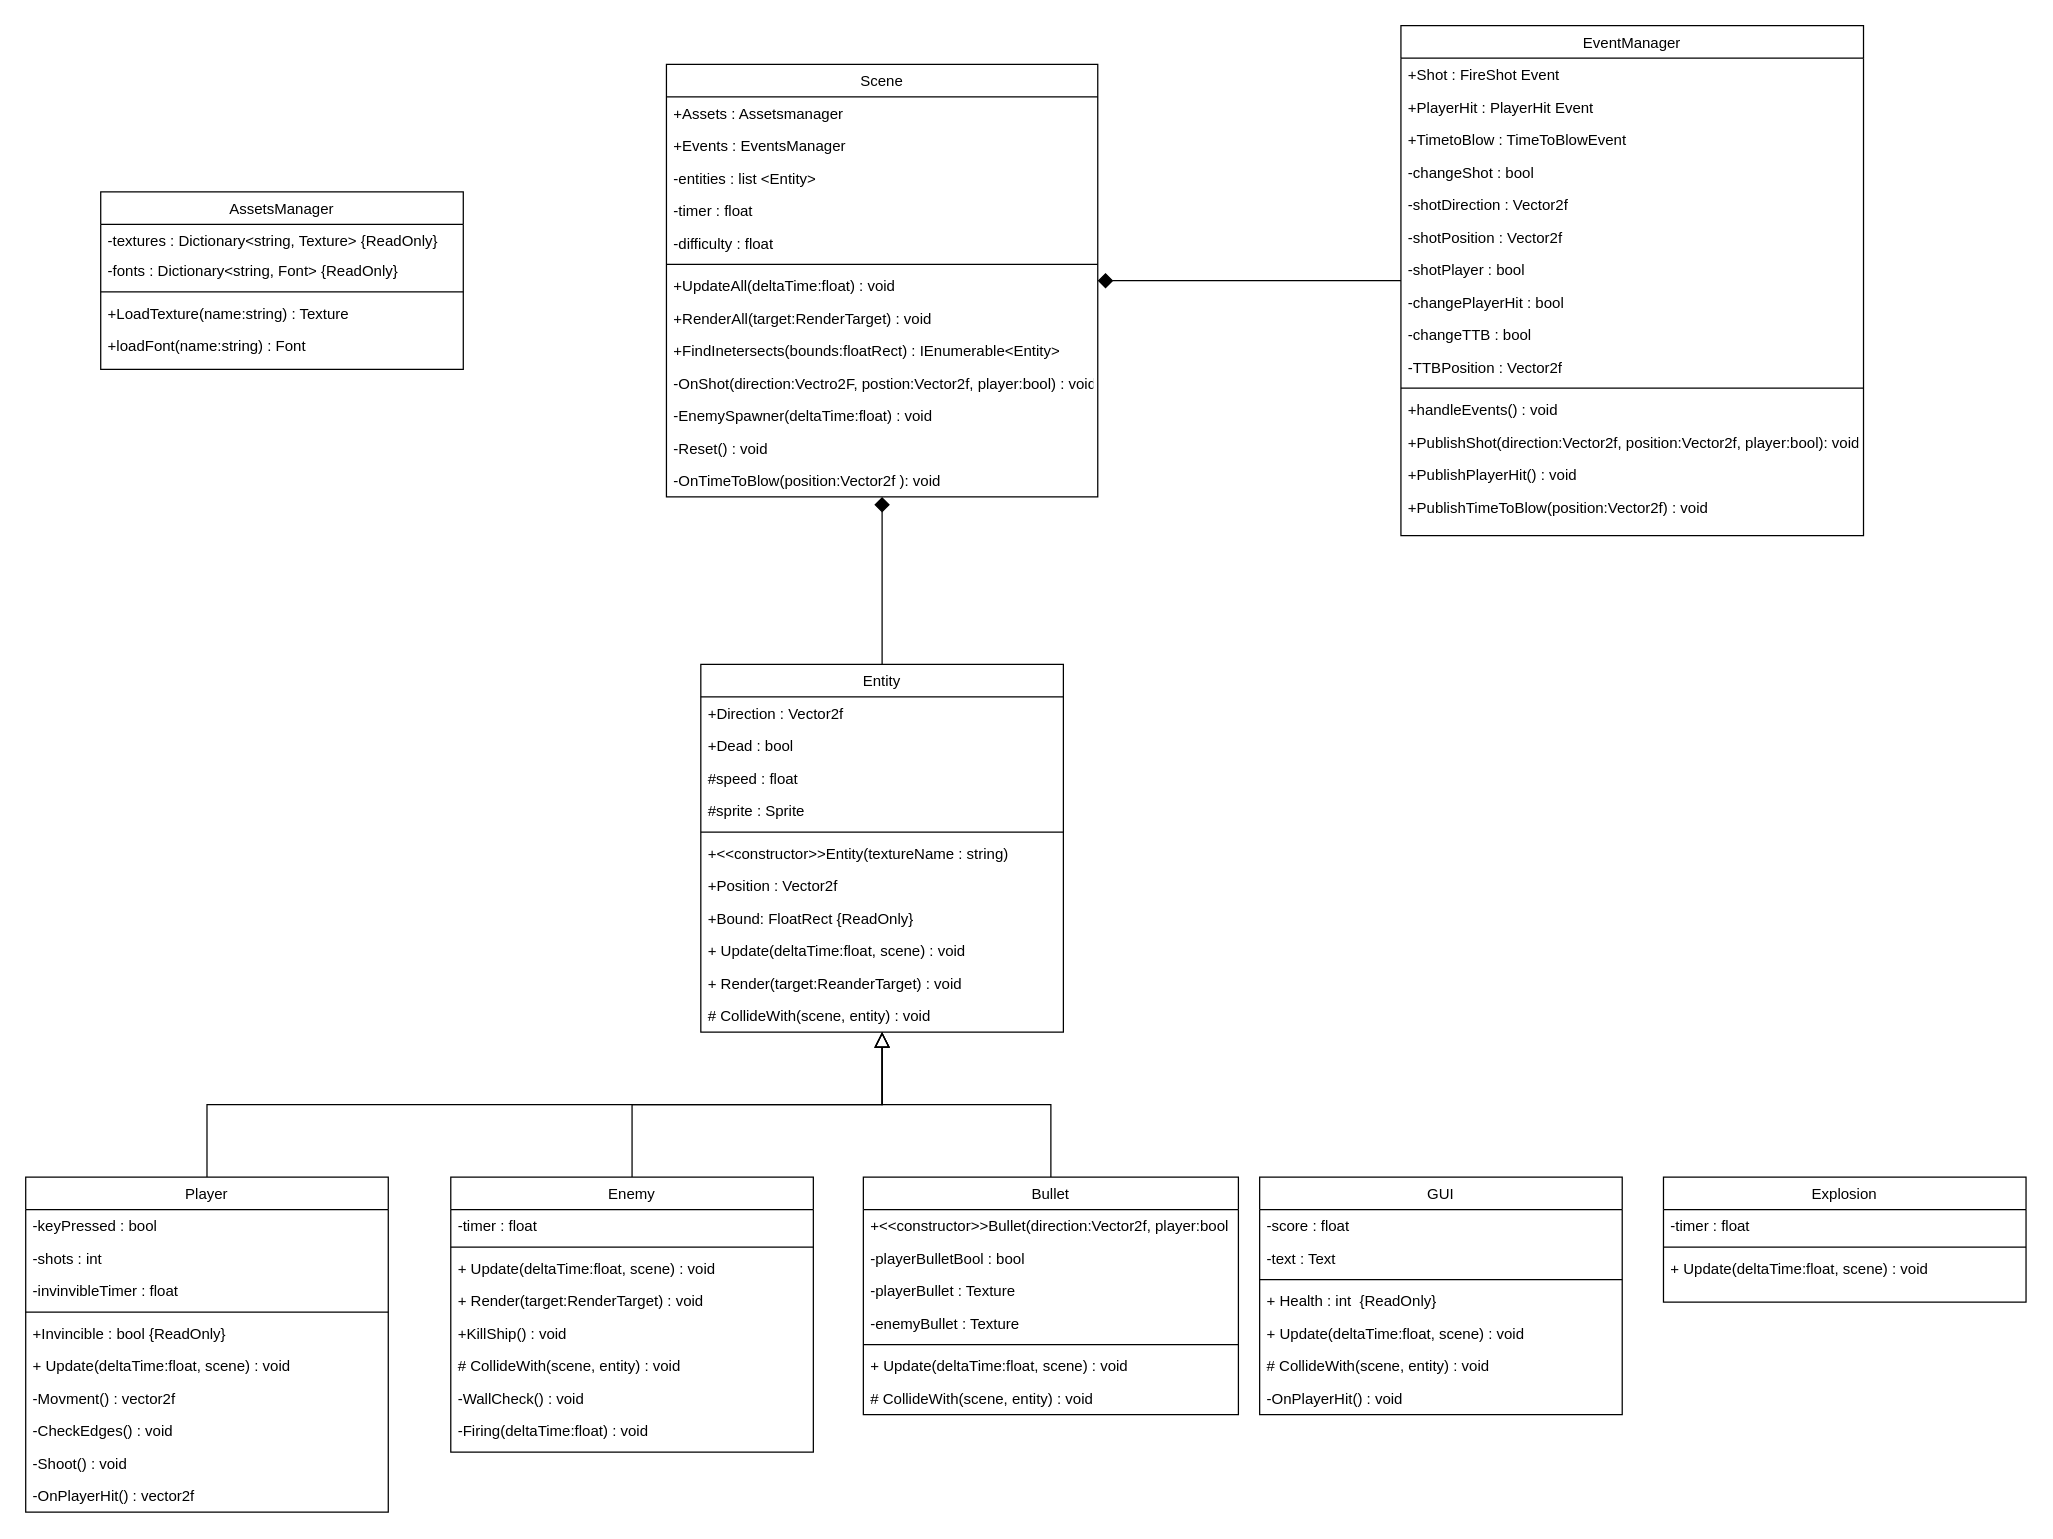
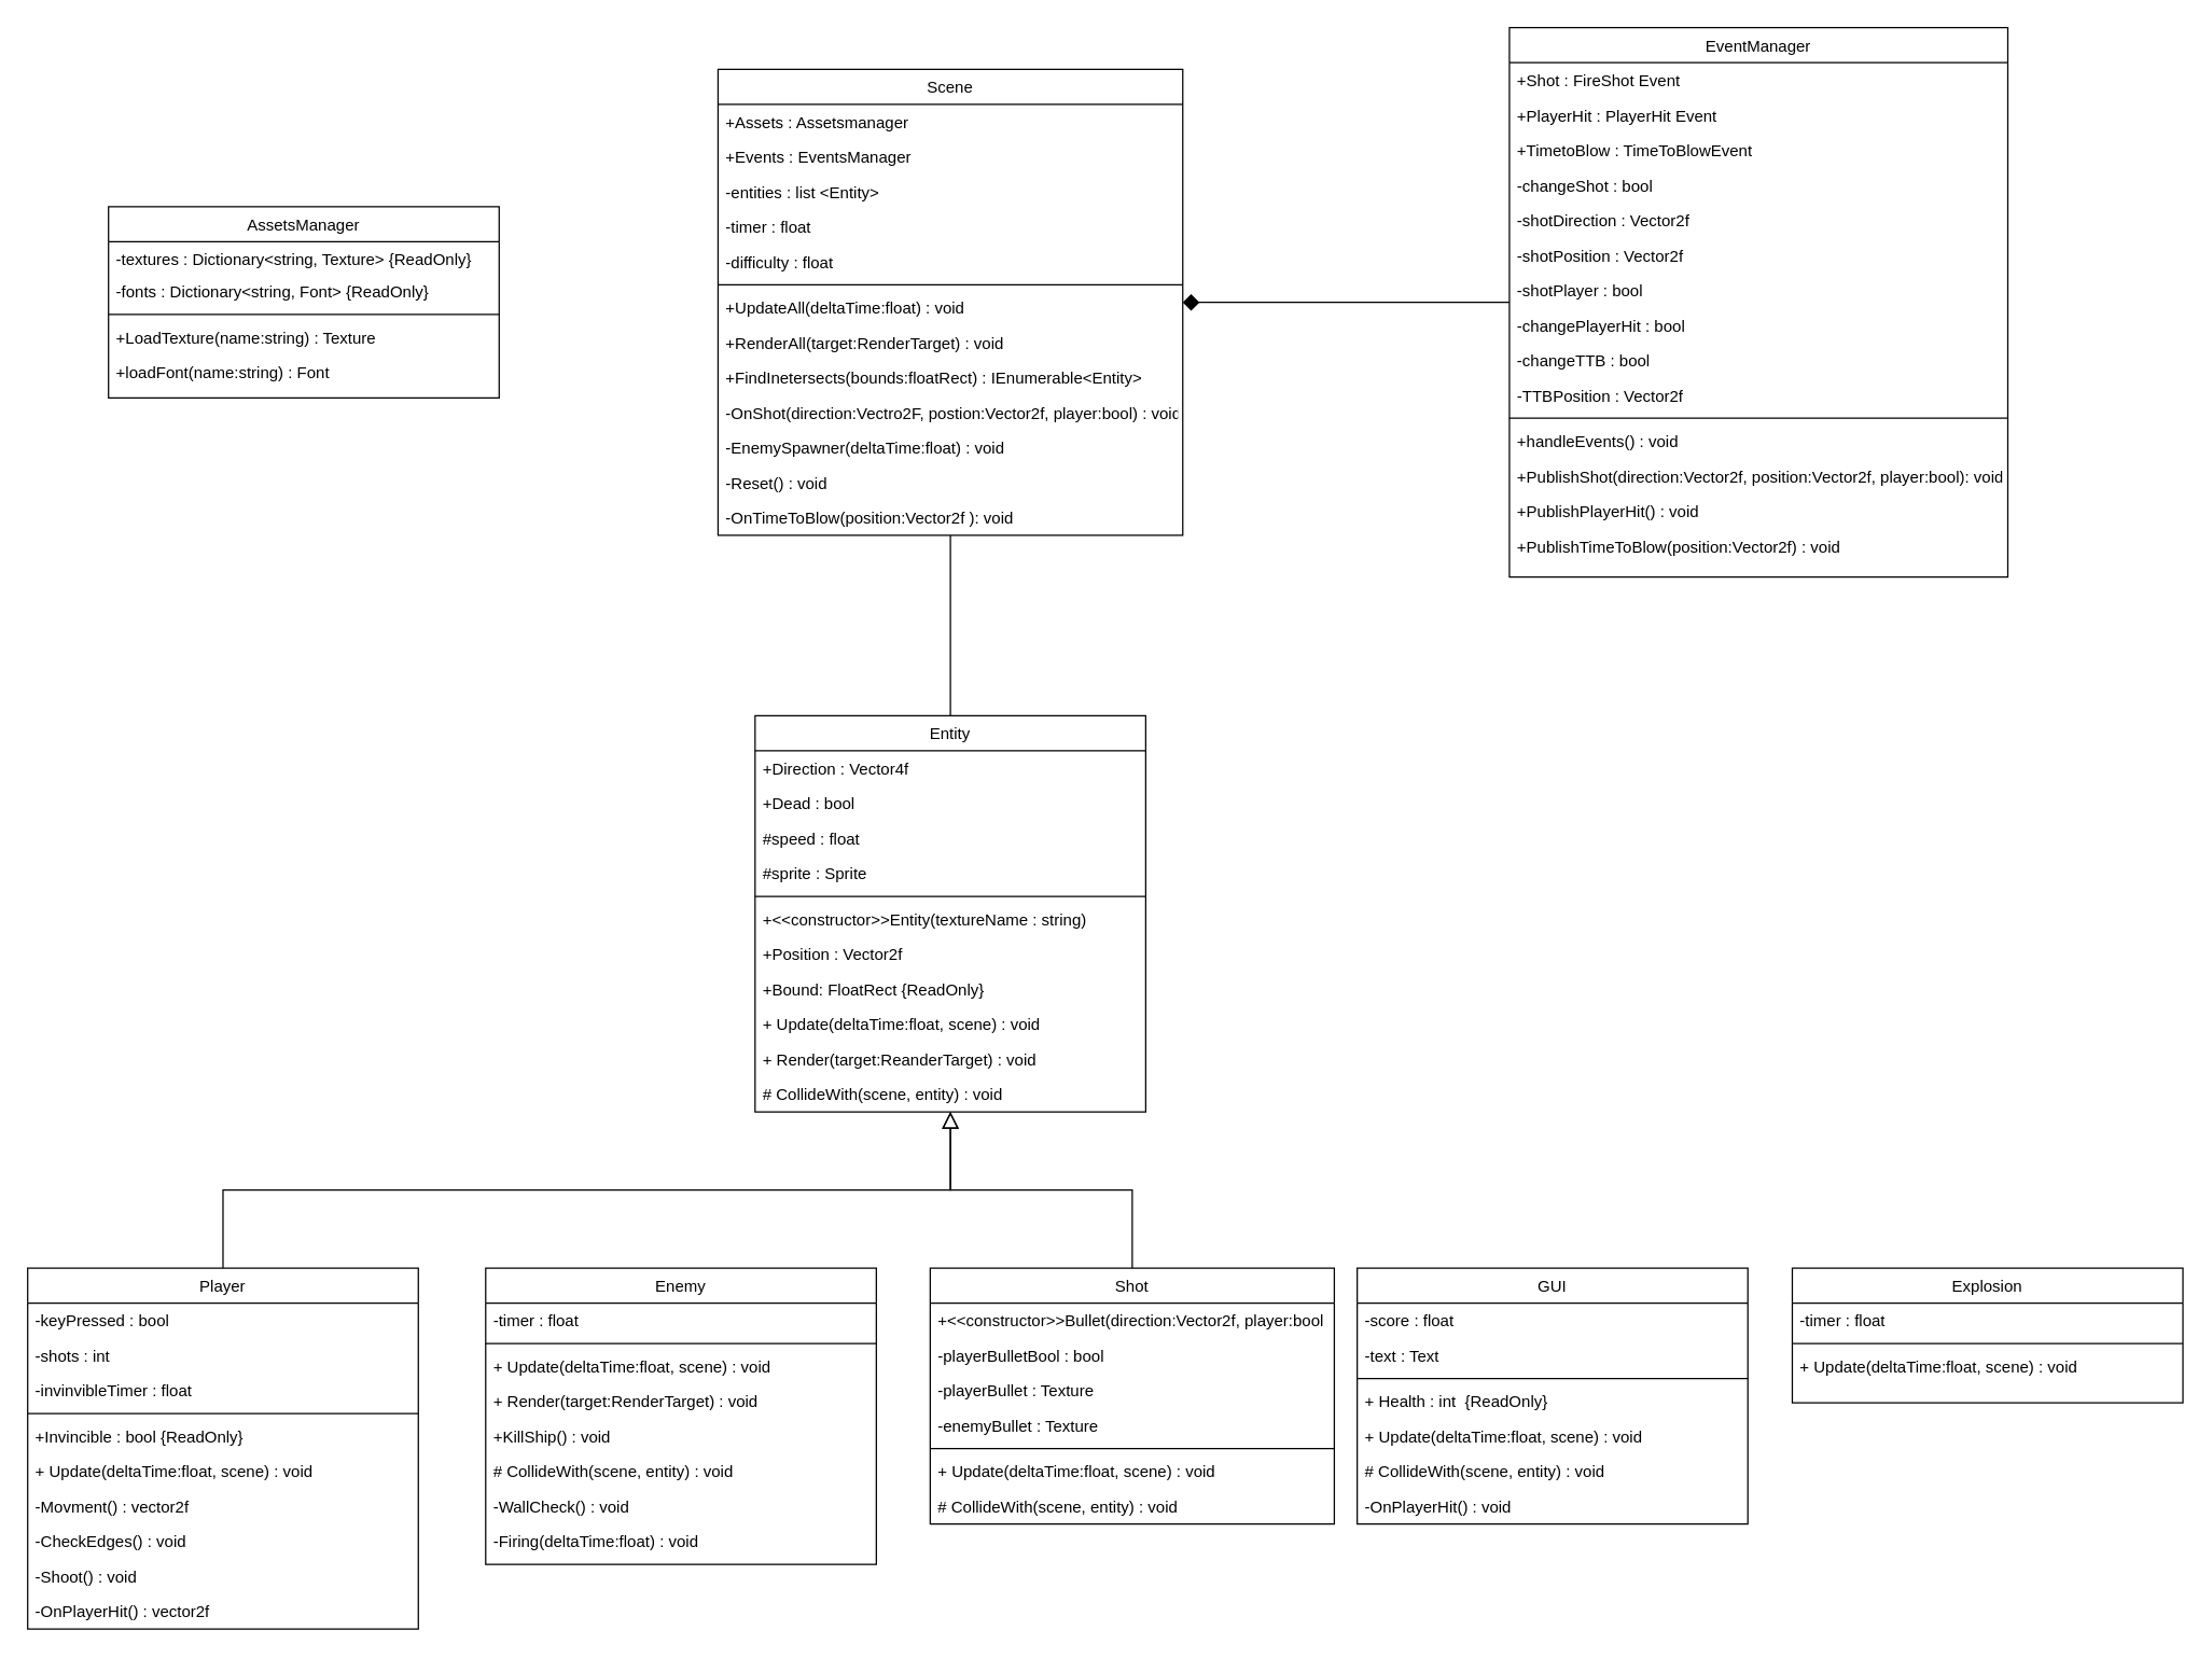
- <mxCell id="2" value="" style="edgeStyle=orthogonalEdgeStyle;rounded=0;orthogonalLoop=1;jettySize=auto;html=1;endSize=10;endArrow=diamond;endFill=1;" edge="1" parent="1" source="3" target="58"><mxGeometry relative="1" as="geometry" /></mxCell>
+ <mxCell id="2" value="" style="edgeStyle=orthogonalEdgeStyle;rounded=0;orthogonalLoop=1;jettySize=auto;html=1;endSize=10;endArrow=none;endFill=1;" edge="1" parent="1" source="3" target="58"><mxGeometry relative="1" as="geometry" /></mxCell>
- <mxCell id="4" value="+Direction : Vector2f" style="text;align=left;verticalAlign=top;spacingLeft=4;spacingRight=4;overflow=hidden;rotatable=0;points=[[0,0.5],[1,0.5]];portConstraint=eastwest;" parent="3" vertex="1"><mxGeometry y="26" width="290" height="26" as="geometry" /></mxCell>
+ <mxCell id="4" value="+Direction : Vector4f" style="text;align=left;verticalAlign=top;spacingLeft=4;spacingRight=4;overflow=hidden;rotatable=0;points=[[0,0.5],[1,0.5]];portConstraint=eastwest;" parent="3" vertex="1"><mxGeometry y="26" width="290" height="26" as="geometry" /></mxCell>
- <mxCell id="27" style="edgeStyle=orthogonalEdgeStyle;rounded=0;orthogonalLoop=1;jettySize=auto;html=1;endArrow=block;endFill=0;endSize=10;" edge="1" parent="1" source="28" target="3"><mxGeometry relative="1" as="geometry" /></mxCell>
- <mxCell id="38" value="Bullet" style="swimlane;fontStyle=0;align=center;verticalAlign=top;childLayout=stackLayout;horizontal=1;startSize=26;horizontalStack=0;resizeParent=1;resizeLast=0;collapsible=1;marginBottom=0;rounded=0;shadow=0;strokeWidth=1;" vertex="1" parent="1"><mxGeometry x="690" y="941" width="300" height="190" as="geometry"><mxRectangle x="130" y="380" width="160" height="26" as="alternateBounds" /></mxGeometry></mxCell>
+ <mxCell id="38" value="Shot" style="swimlane;fontStyle=0;align=center;verticalAlign=top;childLayout=stackLayout;horizontal=1;startSize=26;horizontalStack=0;resizeParent=1;resizeLast=0;collapsible=1;marginBottom=0;rounded=0;shadow=0;strokeWidth=1;" vertex="1" parent="1"><mxGeometry x="690" y="941" width="300" height="190" as="geometry"><mxRectangle x="130" y="380" width="160" height="26" as="alternateBounds" /></mxGeometry></mxCell>
